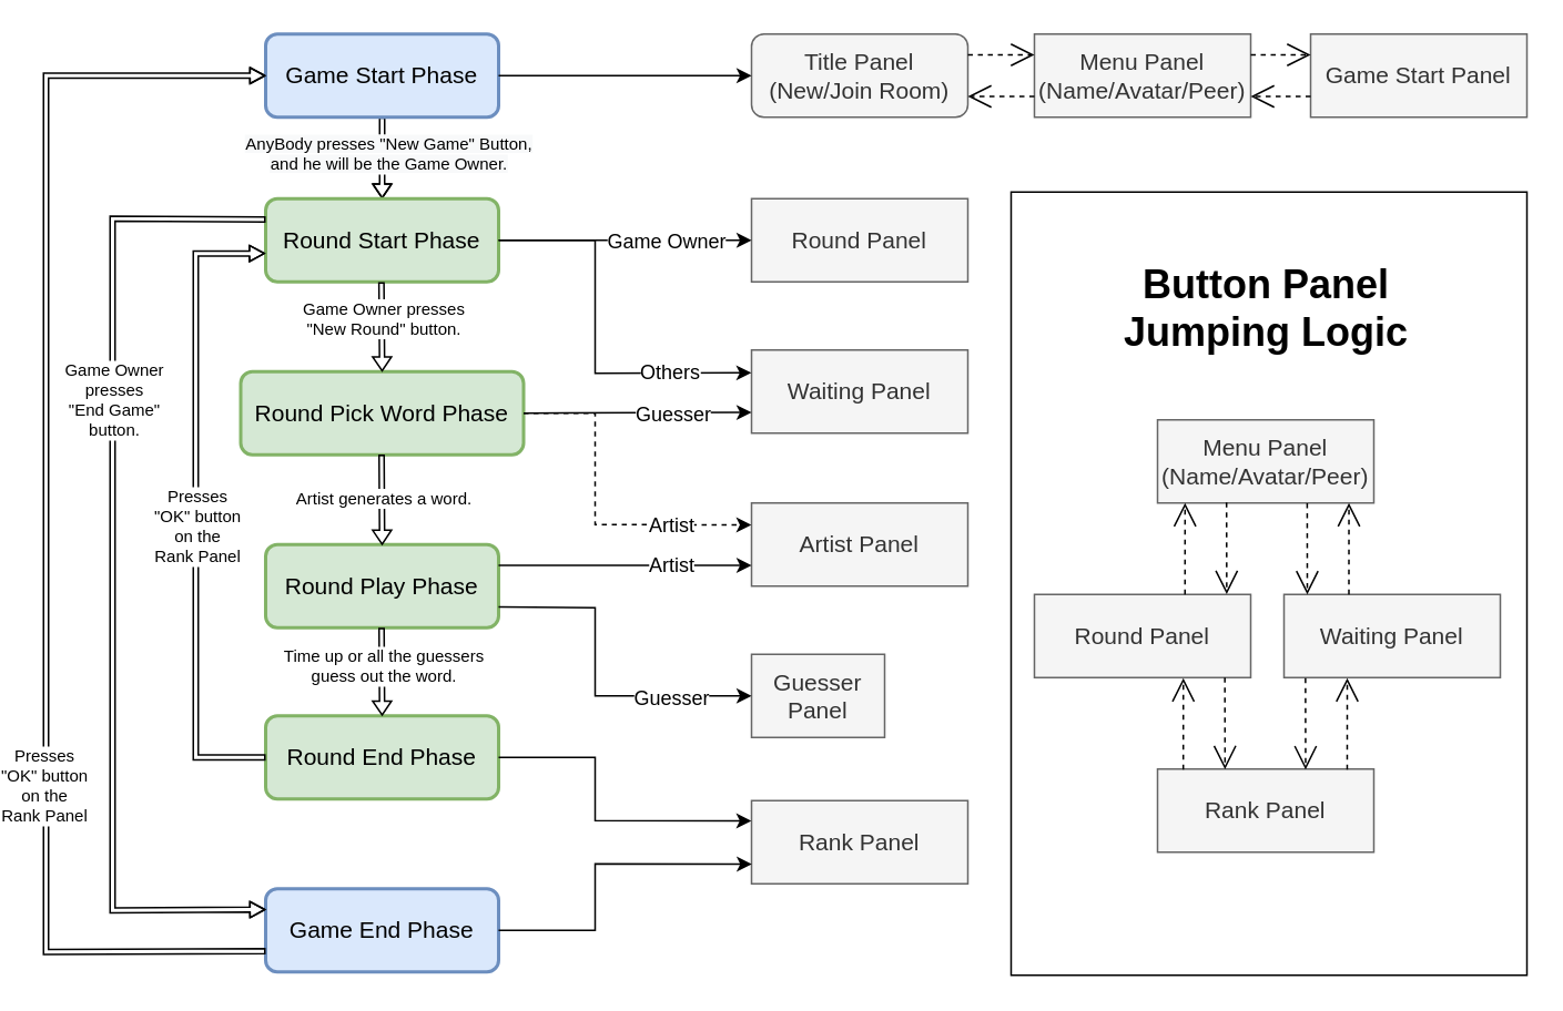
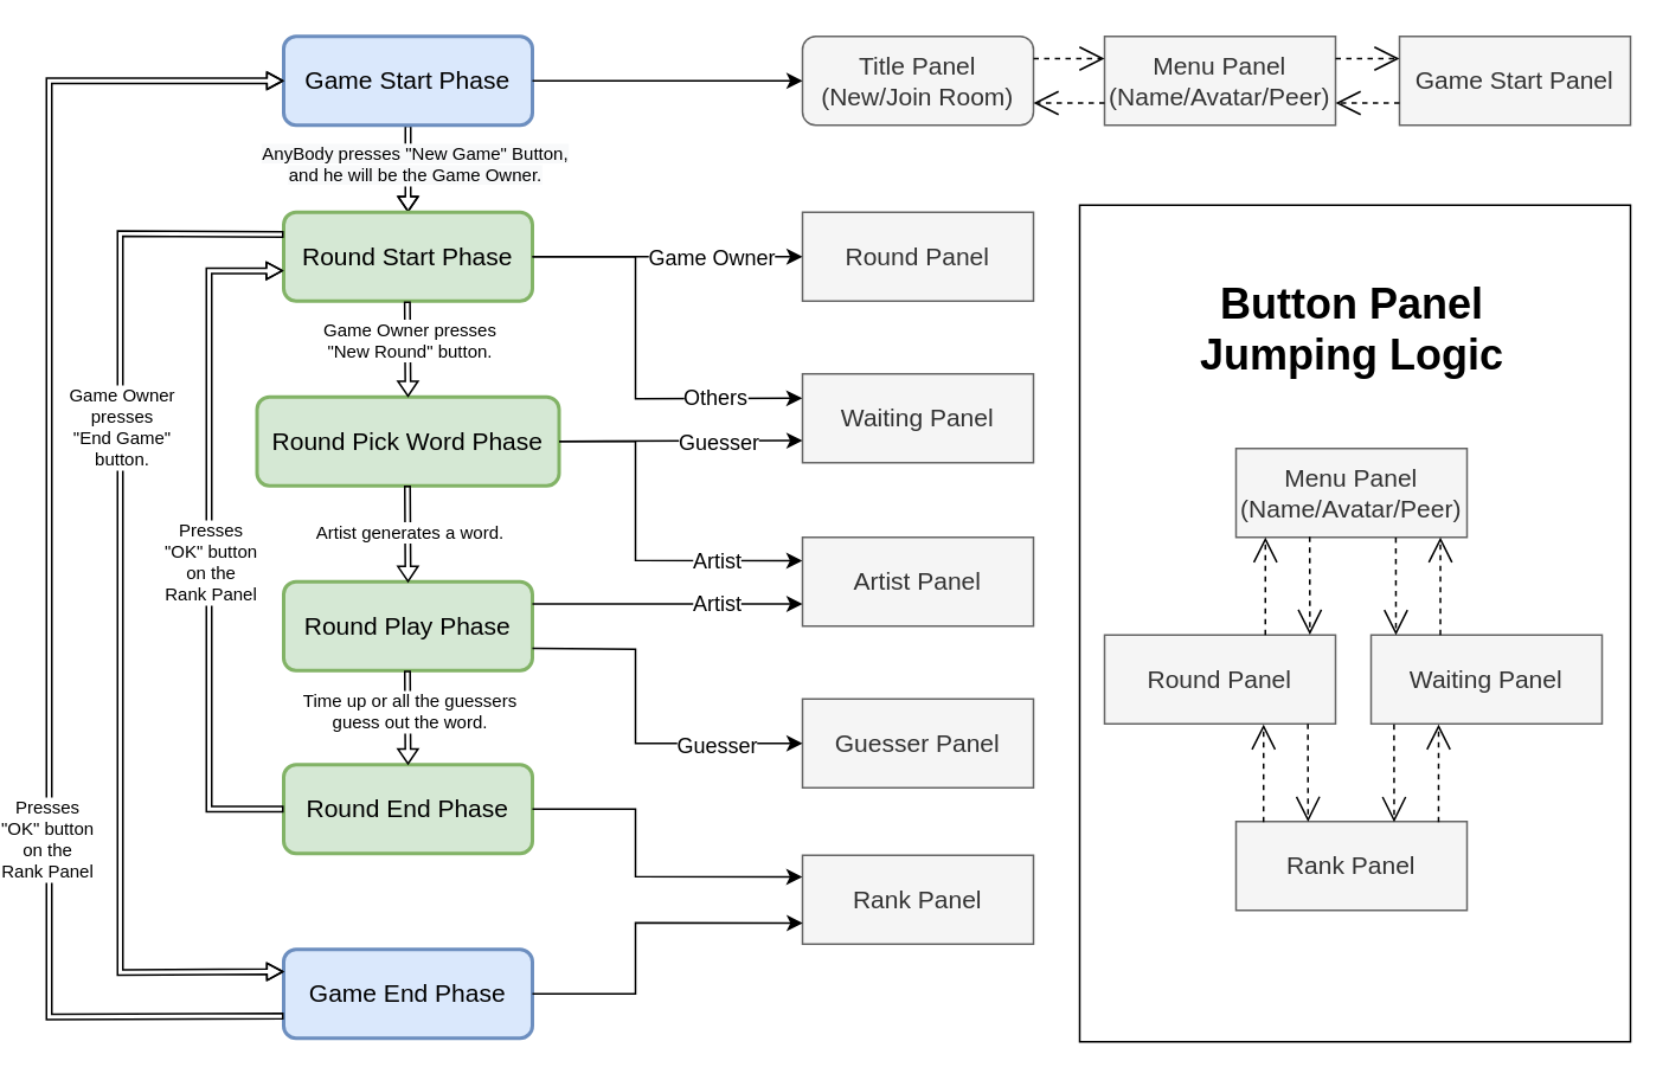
- <mxCell id="40" value="" style="endArrow=classic;html=1;rounded=0;fontSize=14;targetPerimeterSpacing=11;strokeWidth=1;fillColor=none;gradientColor=#ffffff;elbow=vertical;exitX=1;exitY=0.5;exitDx=0;exitDy=0;entryX=-0.001;entryY=0.264;entryDx=0;entryDy=0;entryPerimeter=0;dashed=1;" edge="1" parent="1" source="12" target="29"><mxGeometry width="50" height="50" relative="1" as="geometry"><mxPoint x="295.01" y="258" as="sourcePoint" /><mxPoint x="454" y="258.5" as="targetPoint" /><Array as="points"><mxPoint x="350" y="248" /><mxPoint x="350" y="315" /></Array></mxGeometry></mxCell>
+ <mxCell id="40" value="" style="endArrow=classic;html=1;rounded=0;fontSize=14;targetPerimeterSpacing=11;strokeWidth=1;fillColor=none;gradientColor=#ffffff;elbow=vertical;exitX=1;exitY=0.5;exitDx=0;exitDy=0;entryX=-0.001;entryY=0.264;entryDx=0;entryDy=0;entryPerimeter=0;" edge="1" parent="1" source="12" target="29"><mxGeometry width="50" height="50" relative="1" as="geometry"><mxPoint x="295.01" y="258" as="sourcePoint" /><mxPoint x="454" y="258.5" as="targetPoint" /><Array as="points"><mxPoint x="350" y="248" /><mxPoint x="350" y="315" /></Array></mxGeometry></mxCell>
- <mxCell id="30" value="Guesser Panel" style="rounded=0;whiteSpace=wrap;html=1;fontSize=14;fillColor=#f5f5f5;fontColor=#333333;strokeColor=#666666;" vertex="1" parent="1"><mxGeometry x="444" y="393" width="80" height="50" as="geometry" /></mxCell>
+ <mxCell id="30" value="Guesser Panel" style="rounded=0;whiteSpace=wrap;html=1;fontSize=14;fillColor=#f5f5f5;fontColor=#333333;strokeColor=#666666;" vertex="1" parent="1"><mxGeometry x="444" y="393" width="130" height="50" as="geometry" /></mxCell>
